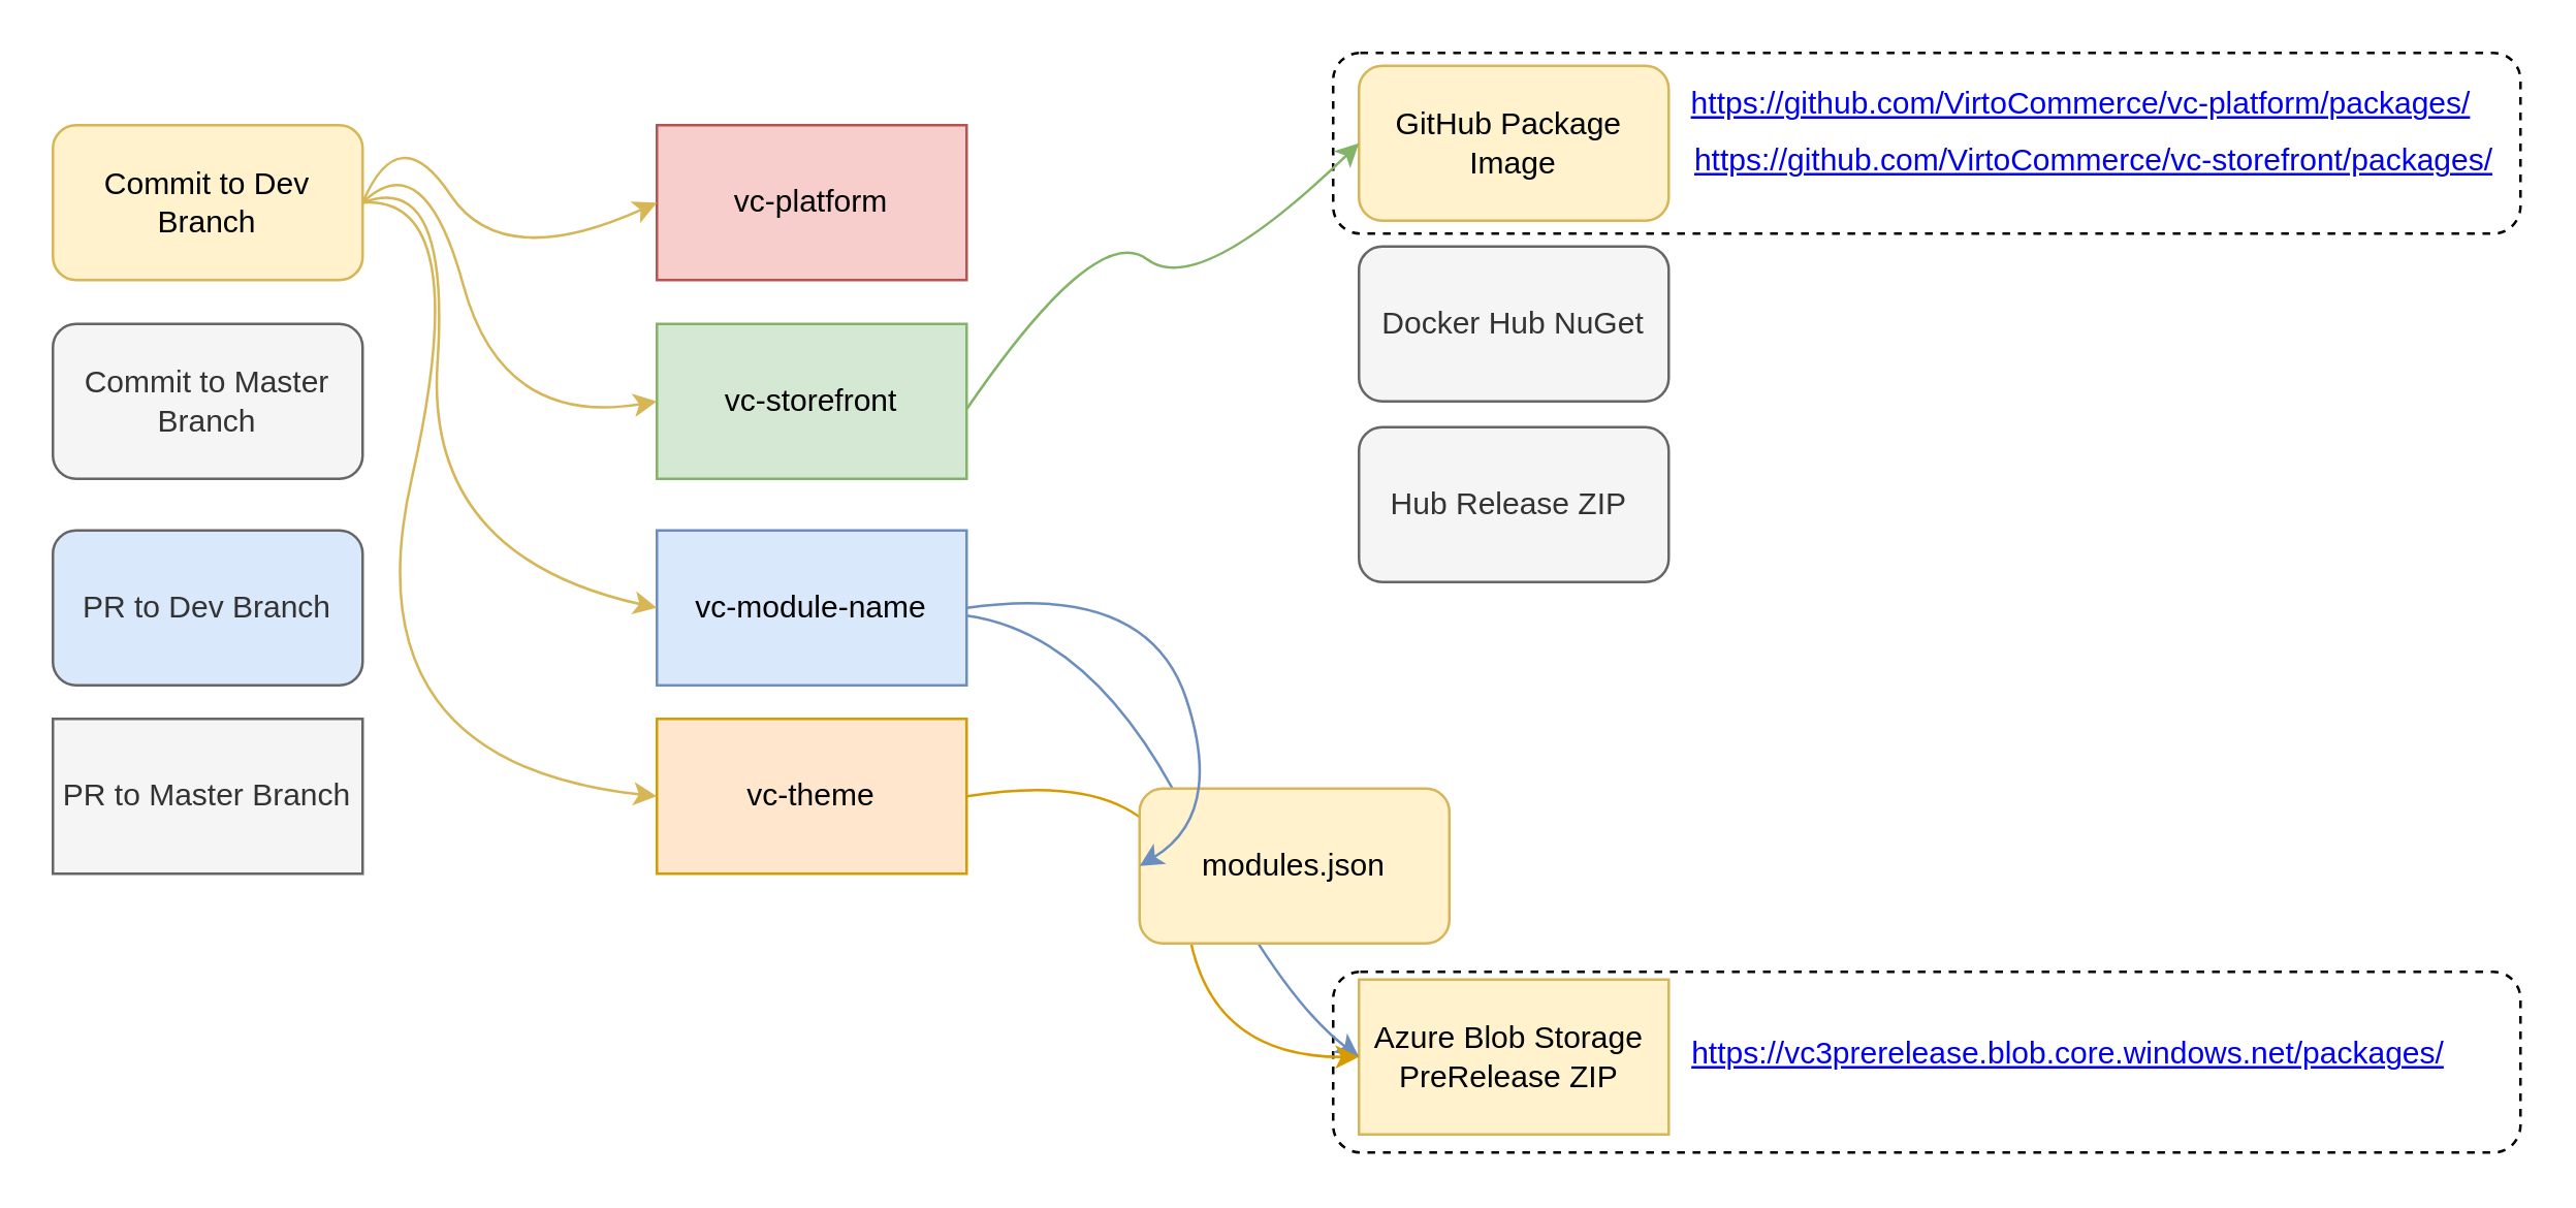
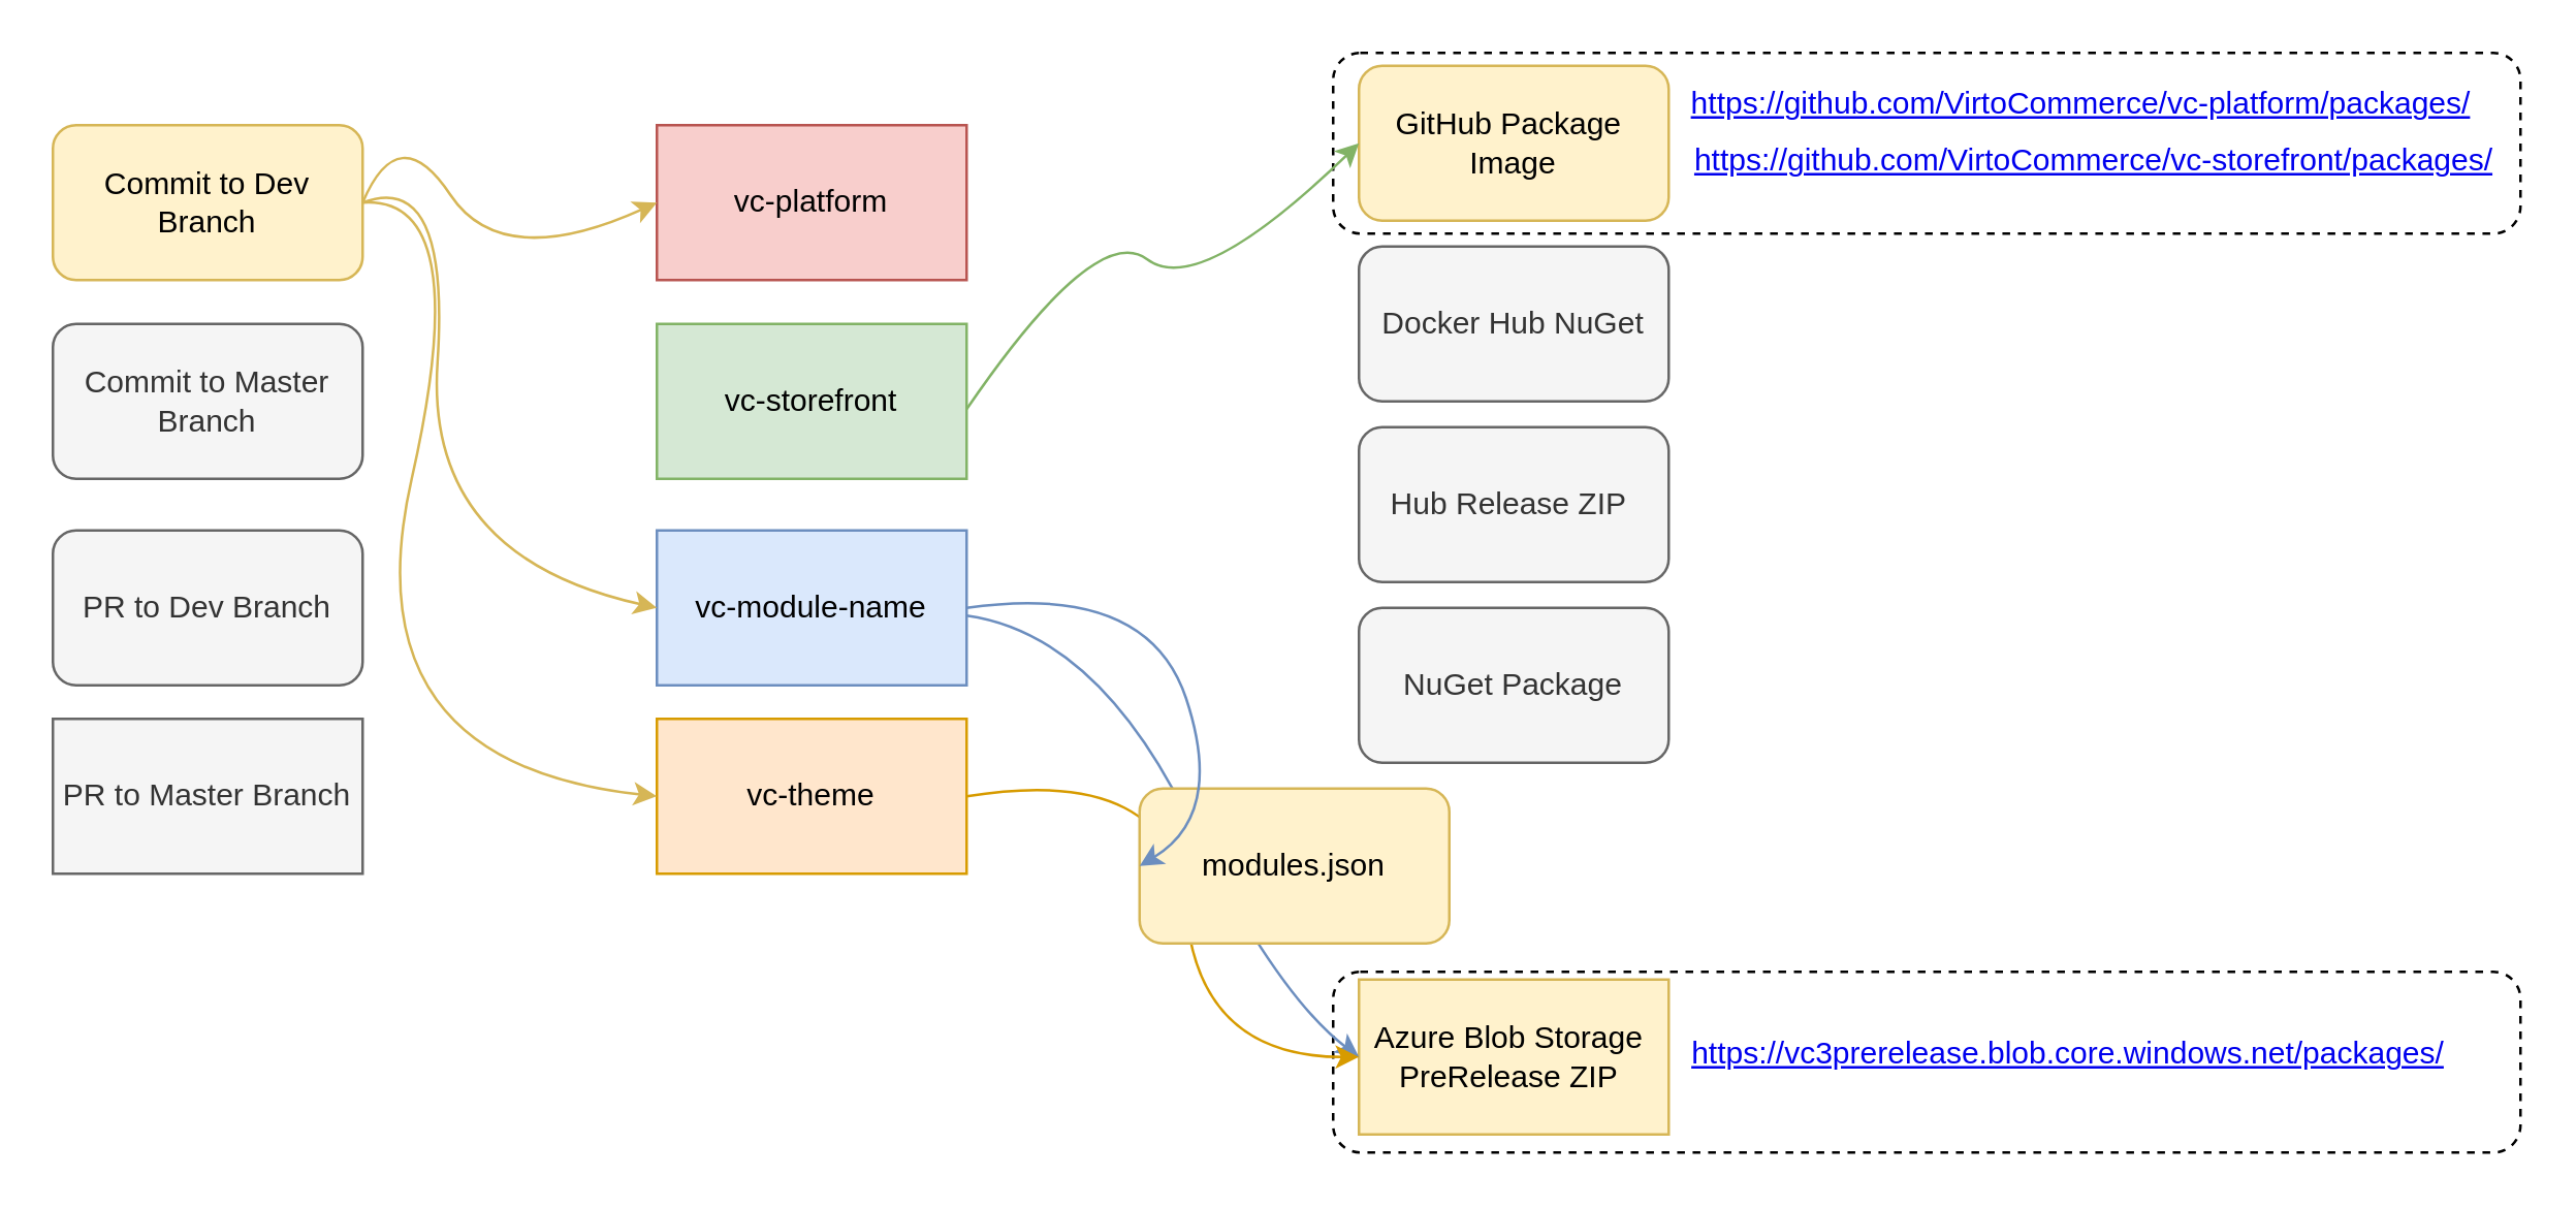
- <mxCell id="16" value="" style="curved=1;endArrow=classic;html=1;exitX=1;exitY=0.5;exitDx=0;exitDy=0;entryX=0;entryY=0.5;entryDx=0;entryDy=0;strokeColor=#D6B656;" edge="1" parent="1" source="9" target="12"><mxGeometry width="50" height="50" relative="1" as="geometry"><mxPoint x="114" y="88" as="sourcePoint" /><mxPoint x="264" y="88" as="targetPoint" /><Array as="points"><mxPoint x="164" y="55" /><mxPoint x="194" y="165" /></Array></mxGeometry></mxCell>
- <mxCell id="22" value="PR to Dev Branch" style="rounded=1;whiteSpace=wrap;html=1;fillColor=#dae8fc;strokeColor=#666666;fontColor=#333333;" vertex="1" parent="1"><mxGeometry x="20" y="205" width="120" height="60" as="geometry" /></mxCell>
+ <mxCell id="22" value="PR to Dev Branch" style="rounded=1;whiteSpace=wrap;html=1;fillColor=#f5f5f5;strokeColor=#666666;fontColor=#333333;" vertex="1" parent="1"><mxGeometry x="20" y="205" width="120" height="60" as="geometry" /></mxCell>
+ <mxCell id="6" value="NuGet Package" style="rounded=1;whiteSpace=wrap;html=1;fillColor=#f5f5f5;strokeColor=#666666;fontColor=#333333;" vertex="1" parent="1"><mxGeometry x="526" y="235" width="120" height="60" as="geometry" /></mxCell>
